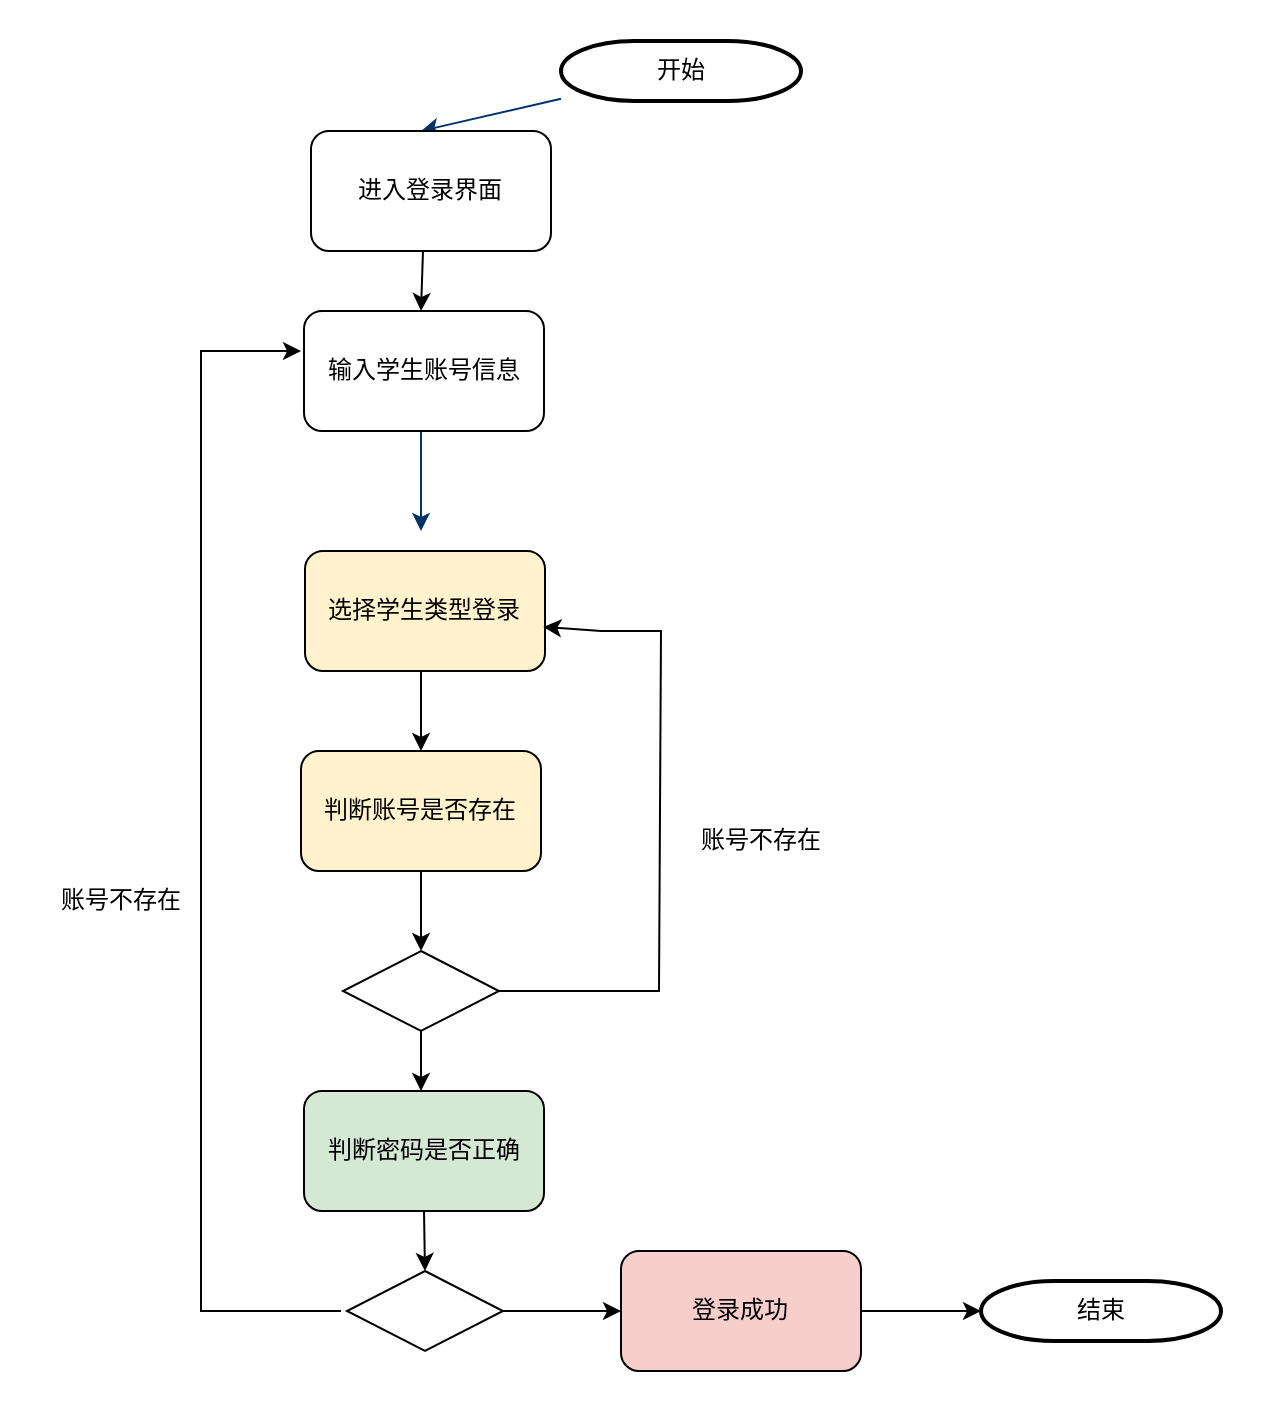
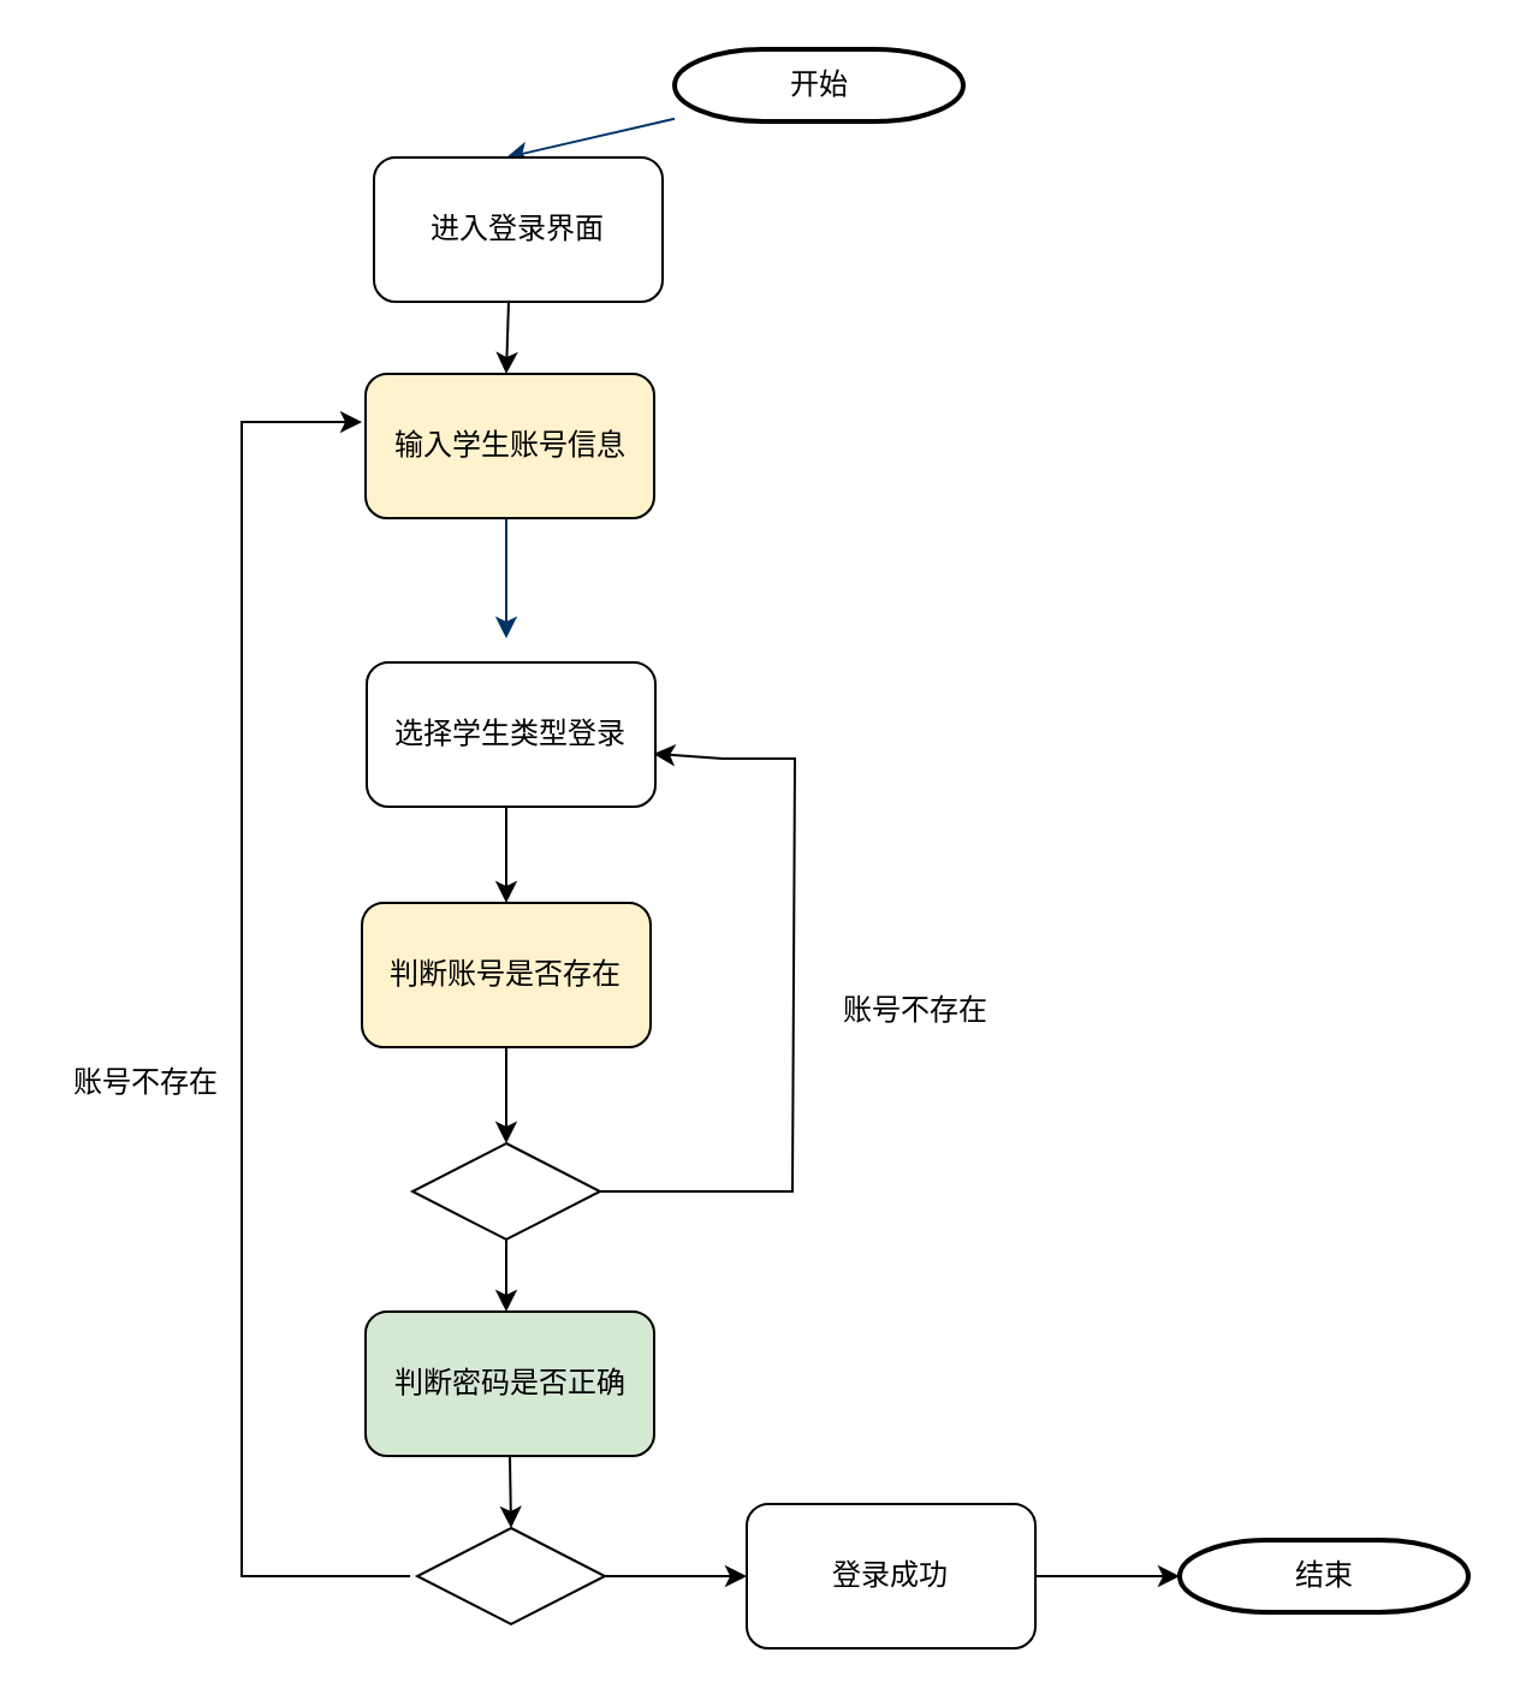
- <mxCell id="6" value="输入学生账号信息" style="rounded=1;whiteSpace=wrap;html=1;" parent="1" vertex="1"><mxGeometry x="151.5" y="155" width="120" height="60" as="geometry" /></mxCell>
+ <mxCell id="6" value="输入学生账号信息" style="rounded=1;whiteSpace=wrap;html=1;fillColor=#fff2cc;" parent="1" vertex="1"><mxGeometry x="151.5" y="155" width="120" height="60" as="geometry" /></mxCell>
- <mxCell id="8" value="选择学生类型登录" style="rounded=1;whiteSpace=wrap;html=1;fillColor=#fff2cc;" parent="1" vertex="1"><mxGeometry x="152" y="275" width="120" height="60" as="geometry" /></mxCell>
+ <mxCell id="8" value="选择学生类型登录" style="rounded=1;whiteSpace=wrap;html=1;" parent="1" vertex="1"><mxGeometry x="152" y="275" width="120" height="60" as="geometry" /></mxCell>
- <mxCell id="23" value="登录成功" style="rounded=1;whiteSpace=wrap;html=1;fillColor=#f8cecc;" parent="1" vertex="1"><mxGeometry x="310" y="625" width="120" height="60" as="geometry" /></mxCell>
+ <mxCell id="23" value="登录成功" style="rounded=1;whiteSpace=wrap;html=1;" parent="1" vertex="1"><mxGeometry x="310" y="625" width="120" height="60" as="geometry" /></mxCell>
